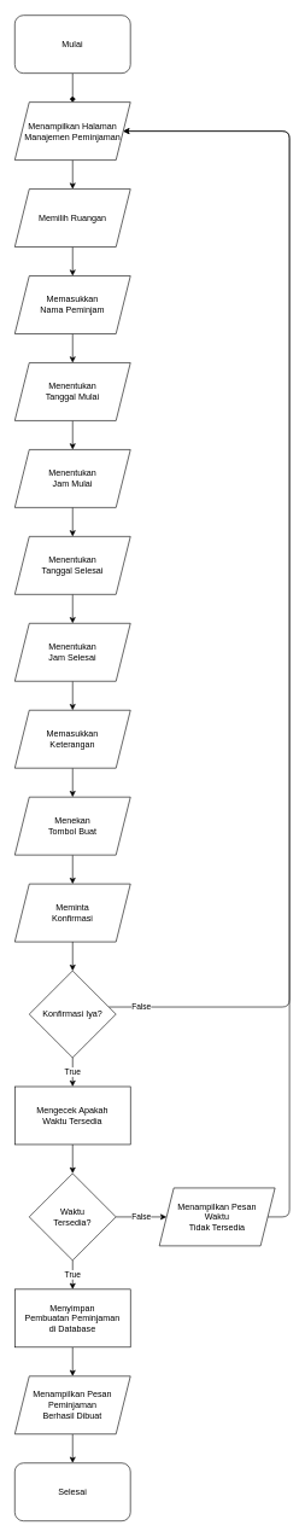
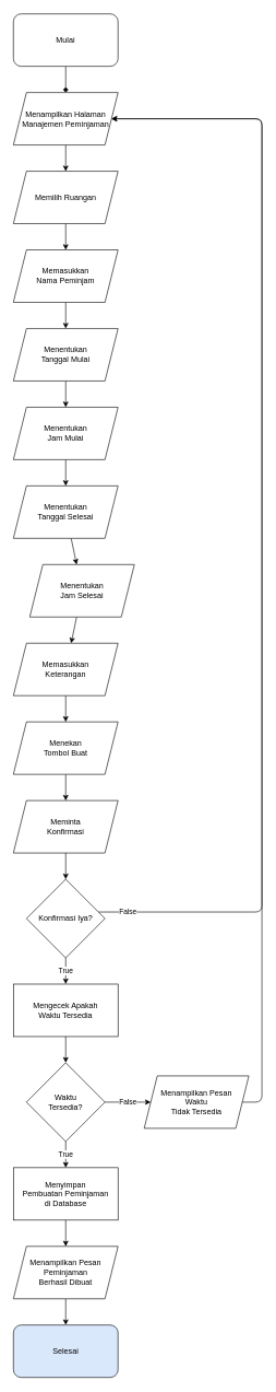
- <mxCell id="39" value="Menentukan&lt;br&gt;Jam Selesai" style="shape=parallelogram;perimeter=parallelogramPerimeter;whiteSpace=wrap;html=1;fixedSize=1;" vertex="1" parent="1"><mxGeometry x="20" y="860" width="160" height="80" as="geometry" /></mxCell>
+ <mxCell id="39" value="Menentukan&lt;br&gt;Jam Selesai" style="shape=parallelogram;perimeter=parallelogramPerimeter;whiteSpace=wrap;html=1;fixedSize=1;" vertex="1" parent="1"><mxGeometry x="45" y="860" width="160" height="80" as="geometry" /></mxCell>
- <mxCell id="29" value="Selesai" style="rounded=1;whiteSpace=wrap;html=1;" parent="1" vertex="1"><mxGeometry x="20" y="2020" width="160" height="80" as="geometry" /></mxCell>
+ <mxCell id="29" value="Selesai" style="rounded=1;whiteSpace=wrap;html=1;fillColor=#dae8fc;" parent="1" vertex="1"><mxGeometry x="20" y="2020" width="160" height="80" as="geometry" /></mxCell>
